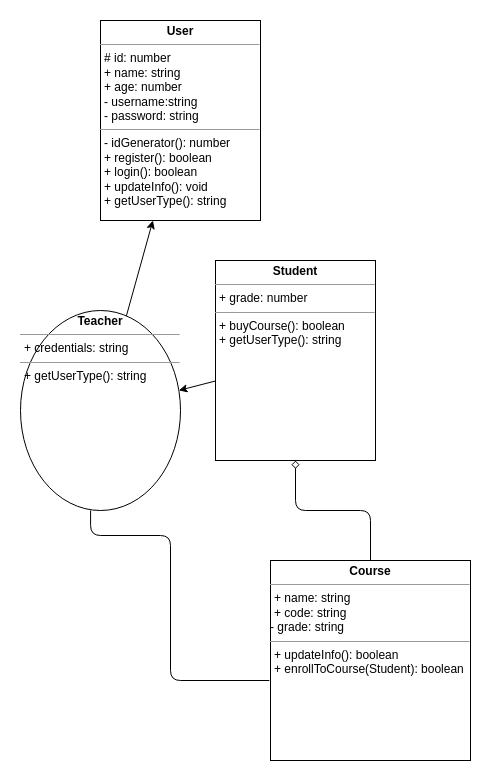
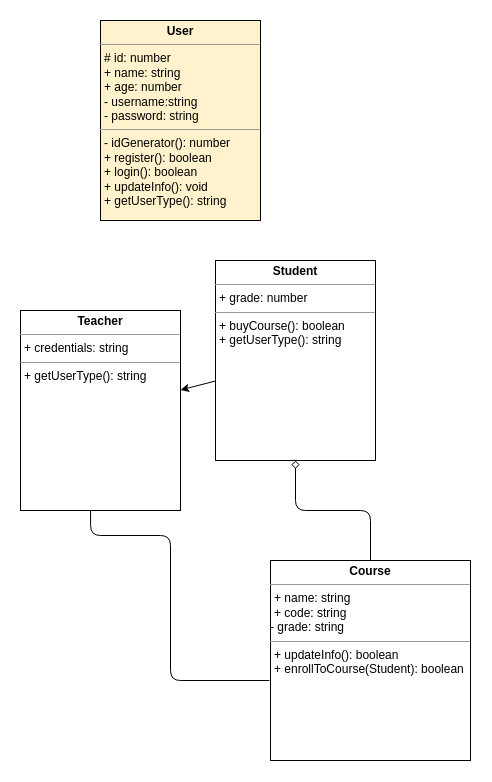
- <mxCell id="2" value="&lt;p style=&quot;margin:0px;margin-top:4px;text-align:center;&quot;&gt;&lt;b&gt;User&lt;/b&gt;&lt;/p&gt;&lt;hr size=&quot;1&quot;&gt;&lt;p style=&quot;margin:0px;margin-left:4px;&quot;&gt;# id: number&lt;/p&gt;&lt;p style=&quot;margin:0px;margin-left:4px;&quot;&gt;+ name: string&lt;/p&gt;&lt;p style=&quot;margin:0px;margin-left:4px;&quot;&gt;+ age: number&lt;/p&gt;&lt;p style=&quot;margin:0px;margin-left:4px;&quot;&gt;- username:string&lt;/p&gt;&lt;p style=&quot;margin:0px;margin-left:4px;&quot;&gt;- password: string&lt;/p&gt;&lt;hr size=&quot;1&quot;&gt;&lt;p style=&quot;margin:0px;margin-left:4px;&quot;&gt;- idGenerator(): number&lt;/p&gt;&lt;p style=&quot;margin:0px;margin-left:4px;&quot;&gt;+ register(): boolean&lt;/p&gt;&lt;p style=&quot;margin:0px;margin-left:4px;&quot;&gt;+ login(): boolean&lt;/p&gt;&lt;p style=&quot;margin:0px;margin-left:4px;&quot;&gt;+ updateInfo(): void&lt;/p&gt;&lt;p style=&quot;margin:0px;margin-left:4px;&quot;&gt;+ getUserType(): string&lt;/p&gt;" style="verticalAlign=top;align=left;overflow=fill;fontSize=12;fontFamily=Helvetica;html=1;" vertex="1" parent="1"><mxGeometry x="100" y="20" width="160" height="200" as="geometry" /></mxCell>
+ <mxCell id="2" value="&lt;p style=&quot;margin:0px;margin-top:4px;text-align:center;&quot;&gt;&lt;b&gt;User&lt;/b&gt;&lt;/p&gt;&lt;hr size=&quot;1&quot;&gt;&lt;p style=&quot;margin:0px;margin-left:4px;&quot;&gt;# id: number&lt;/p&gt;&lt;p style=&quot;margin:0px;margin-left:4px;&quot;&gt;+ name: string&lt;/p&gt;&lt;p style=&quot;margin:0px;margin-left:4px;&quot;&gt;+ age: number&lt;/p&gt;&lt;p style=&quot;margin:0px;margin-left:4px;&quot;&gt;- username:string&lt;/p&gt;&lt;p style=&quot;margin:0px;margin-left:4px;&quot;&gt;- password: string&lt;/p&gt;&lt;hr size=&quot;1&quot;&gt;&lt;p style=&quot;margin:0px;margin-left:4px;&quot;&gt;- idGenerator(): number&lt;/p&gt;&lt;p style=&quot;margin:0px;margin-left:4px;&quot;&gt;+ register(): boolean&lt;/p&gt;&lt;p style=&quot;margin:0px;margin-left:4px;&quot;&gt;+ login(): boolean&lt;/p&gt;&lt;p style=&quot;margin:0px;margin-left:4px;&quot;&gt;+ updateInfo(): void&lt;/p&gt;&lt;p style=&quot;margin:0px;margin-left:4px;&quot;&gt;+ getUserType(): string&lt;/p&gt;" style="verticalAlign=top;align=left;overflow=fill;fontSize=12;fontFamily=Helvetica;html=1;fillColor=#fff2cc;" vertex="1" parent="1"><mxGeometry x="100" y="20" width="160" height="200" as="geometry" /></mxCell>
- <mxCell id="5" style="edgeStyle=none;html=1;" edge="1" parent="1" source="7" target="2"><mxGeometry relative="1" as="geometry" /></mxCell>
- <mxCell id="7" value="&lt;p style=&quot;margin:0px;margin-top:4px;text-align:center;&quot;&gt;&lt;b&gt;Teacher&lt;/b&gt;&lt;/p&gt;&lt;hr size=&quot;1&quot;&gt;&lt;p style=&quot;margin:0px;margin-left:4px;&quot;&gt;+ credentials: string&lt;/p&gt;&lt;hr size=&quot;1&quot;&gt;&lt;p style=&quot;margin:0px;margin-left:4px;&quot;&gt;+ getUserType(): string&lt;br&gt;&lt;/p&gt;" style="ellipse;verticalAlign=top;align=left;overflow=fill;fontSize=12;fontFamily=Helvetica;html=1;" vertex="1" parent="1"><mxGeometry x="20" y="310" width="160" height="200" as="geometry" /></mxCell>
+ <mxCell id="7" value="&lt;p style=&quot;margin:0px;margin-top:4px;text-align:center;&quot;&gt;&lt;b&gt;Teacher&lt;/b&gt;&lt;/p&gt;&lt;hr size=&quot;1&quot;&gt;&lt;p style=&quot;margin:0px;margin-left:4px;&quot;&gt;+ credentials: string&lt;/p&gt;&lt;hr size=&quot;1&quot;&gt;&lt;p style=&quot;margin:0px;margin-left:4px;&quot;&gt;+ getUserType(): string&lt;br&gt;&lt;/p&gt;" style="verticalAlign=top;align=left;overflow=fill;fontSize=12;fontFamily=Helvetica;html=1;" vertex="1" parent="1"><mxGeometry x="20" y="310" width="160" height="200" as="geometry" /></mxCell>
